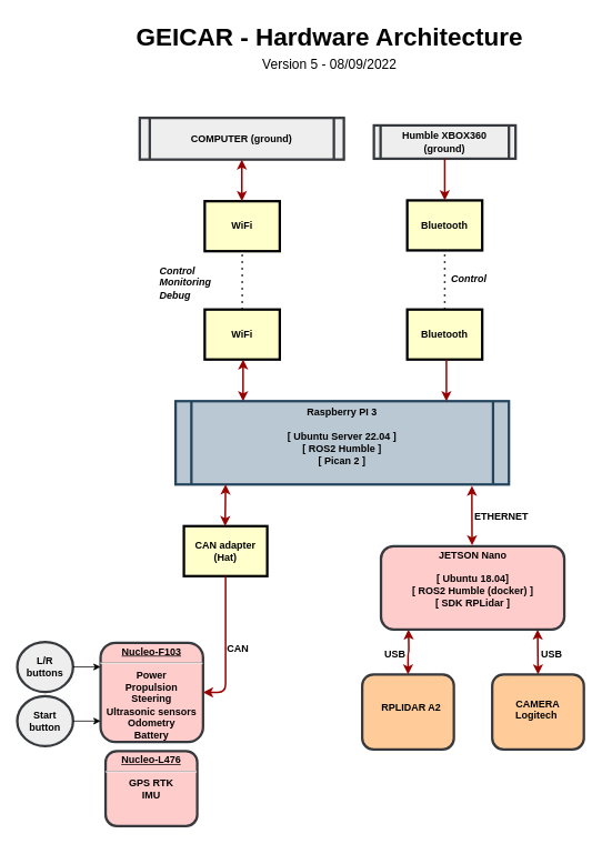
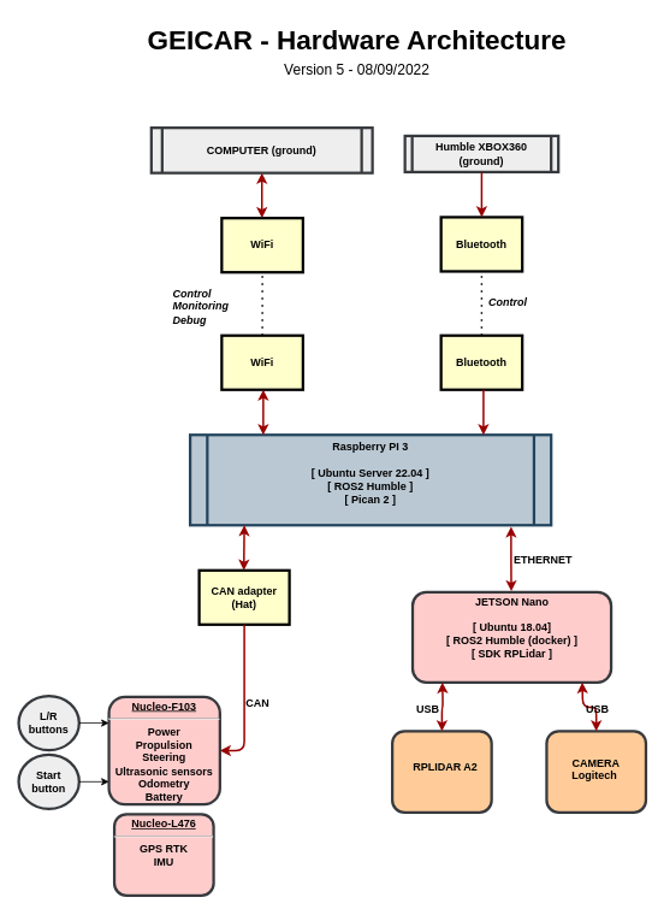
- <mxCell id="25" value="&lt;br&gt;&lt;br&gt;CAMERA&lt;br&gt;Logitech&amp;nbsp;&lt;p style=&quot;margin: 0px ; margin-top: 4px ; text-align: center ; text-decoration: underline&quot;&gt;&lt;/p&gt;" style="verticalAlign=middle;align=center;overflow=fill;fontSize=12;fontFamily=Helvetica;html=1;rounded=1;fontStyle=1;strokeWidth=3;fillColor=#ffcc99;strokeColor=#36393d;" vertex="1" parent="1"><mxGeometry x="590" y="809" width="110" height="90" as="geometry" /></mxCell>
+ <mxCell id="25" value="&lt;br&gt;&lt;br&gt;CAMERA&lt;br&gt;Logitech&amp;nbsp;&lt;p style=&quot;margin: 0px ; margin-top: 4px ; text-align: center ; text-decoration: underline&quot;&gt;&lt;/p&gt;" style="verticalAlign=middle;align=center;overflow=fill;fontSize=12;fontFamily=Helvetica;html=1;rounded=1;fontStyle=1;strokeWidth=3;fillColor=#ffcc99;strokeColor=#36393d;" vertex="1" parent="1"><mxGeometry x="605" y="809" width="110" height="90" as="geometry" /></mxCell>
